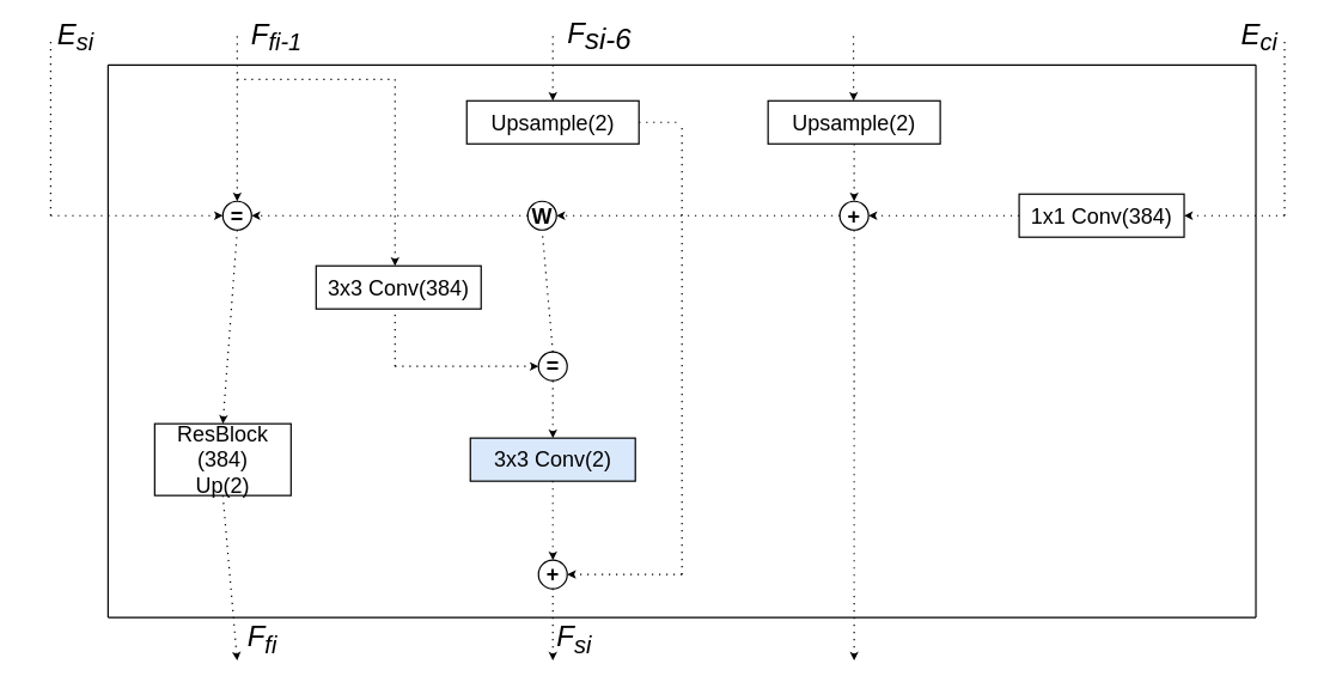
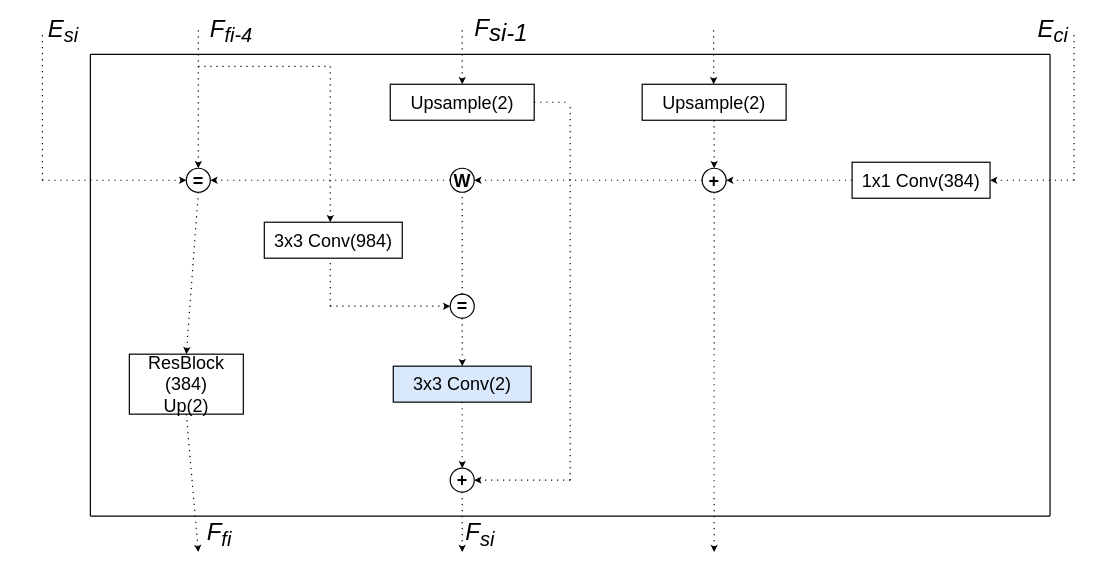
- <mxCell id="44" value="&lt;span style=&quot;font-size: 40px;&quot;&gt;&lt;i&gt;F&lt;sub&gt;fi-1&lt;/sub&gt;&lt;/i&gt;&lt;/span&gt;" style="text;html=1;strokeColor=none;fillColor=none;align=center;verticalAlign=middle;whiteSpace=wrap;rounded=0;strokeWidth=2;" vertex="1" parent="1"><mxGeometry x="300" y="20" width="170" height="60" as="geometry" /></mxCell>
+ <mxCell id="44" value="&lt;span style=&quot;font-size: 40px;&quot;&gt;&lt;i&gt;F&lt;sub&gt;fi-4&lt;/sub&gt;&lt;/i&gt;&lt;/span&gt;" style="text;html=1;strokeColor=none;fillColor=none;align=center;verticalAlign=middle;whiteSpace=wrap;rounded=0;strokeWidth=2;" vertex="1" parent="1"><mxGeometry x="300" y="20" width="170" height="60" as="geometry" /></mxCell>
- <mxCell id="45" value="&lt;i style=&quot;font-size: 40px;&quot;&gt;&lt;span style=&quot;&quot;&gt;F&lt;/span&gt;&lt;sub style=&quot;&quot;&gt;&lt;span style=&quot;font-size: 40px;&quot;&gt;s&lt;/span&gt;&lt;font style=&quot;font-size: 40px;&quot;&gt;i-6&lt;/font&gt;&lt;/sub&gt;&lt;/i&gt;" style="text;html=1;strokeColor=none;fillColor=none;align=center;verticalAlign=middle;whiteSpace=wrap;rounded=0;strokeWidth=2;" vertex="1" parent="1"><mxGeometry x="750" y="20" width="170" height="60" as="geometry" /></mxCell>
+ <mxCell id="45" value="&lt;i style=&quot;font-size: 40px;&quot;&gt;&lt;span style=&quot;&quot;&gt;F&lt;/span&gt;&lt;sub style=&quot;&quot;&gt;&lt;span style=&quot;font-size: 40px;&quot;&gt;s&lt;/span&gt;&lt;font style=&quot;font-size: 40px;&quot;&gt;i-1&lt;/font&gt;&lt;/sub&gt;&lt;/i&gt;" style="text;html=1;strokeColor=none;fillColor=none;align=center;verticalAlign=middle;whiteSpace=wrap;rounded=0;strokeWidth=2;" vertex="1" parent="1"><mxGeometry x="750" y="20" width="170" height="60" as="geometry" /></mxCell>
- <mxCell id="3" value="&lt;b&gt;&lt;font style=&quot;font-size: 30px;&quot;&gt;W&lt;/font&gt;&lt;/b&gt;" style="ellipse;whiteSpace=wrap;html=1;aspect=fixed;strokeWidth=2;" vertex="1" parent="1"><mxGeometry x="735" y="280" width="40" height="40" as="geometry" /></mxCell>
+ <mxCell id="3" value="&lt;b&gt;&lt;font style=&quot;font-size: 30px;&quot;&gt;W&lt;/font&gt;&lt;/b&gt;" style="ellipse;whiteSpace=wrap;html=1;aspect=fixed;strokeWidth=2;" vertex="1" parent="1"><mxGeometry x="750" y="280" width="40" height="40" as="geometry" /></mxCell>
- <mxCell id="7" value="&lt;span style=&quot;font-size: 30px;&quot;&gt;3x3 Conv(384)&lt;/span&gt;" style="rounded=0;whiteSpace=wrap;html=1;strokeWidth=2;" vertex="1" parent="1"><mxGeometry x="440" y="370" width="230" height="60" as="geometry" /></mxCell>
+ <mxCell id="7" value="&lt;span style=&quot;font-size: 30px;&quot;&gt;3x3 Conv(984)&lt;/span&gt;" style="rounded=0;whiteSpace=wrap;html=1;strokeWidth=2;" vertex="1" parent="1"><mxGeometry x="440" y="370" width="230" height="60" as="geometry" /></mxCell>
